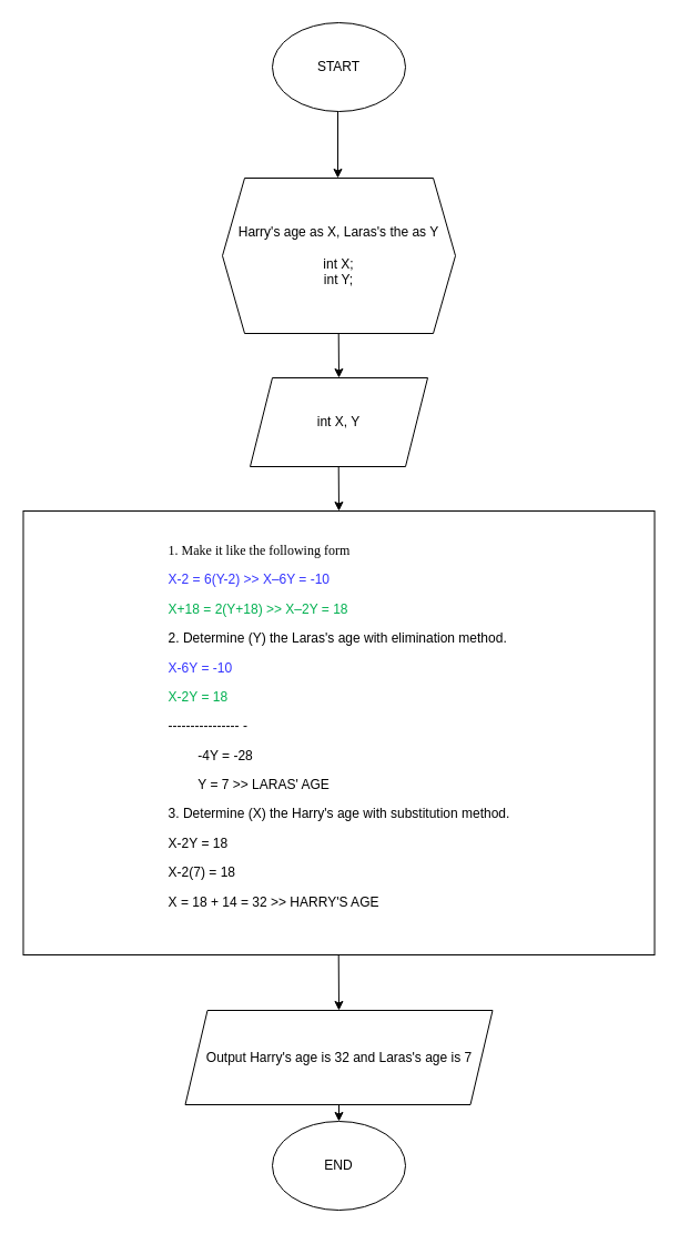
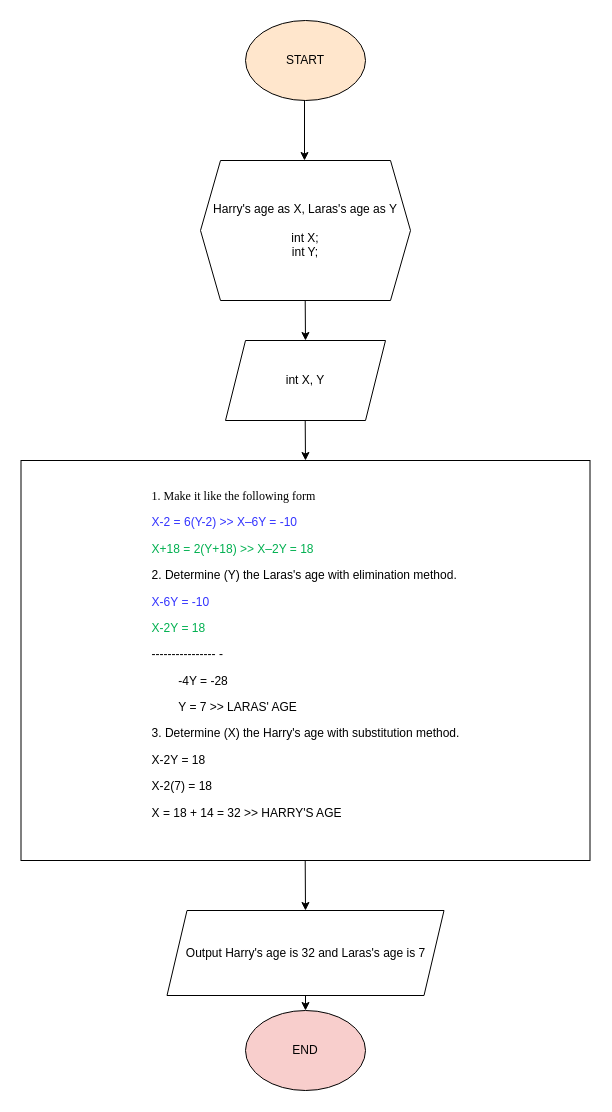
- <mxCell id="2" value="START" style="ellipse;whiteSpace=wrap;html=1;align=center;" vertex="1" parent="1"><mxGeometry x="245" y="20" width="120" height="80" as="geometry" /></mxCell>
+ <mxCell id="2" value="START" style="ellipse;whiteSpace=wrap;html=1;align=center;fillColor=#ffe6cc;" vertex="1" parent="1"><mxGeometry x="245" y="20" width="120" height="80" as="geometry" /></mxCell>
- <mxCell id="3" value="Harry's age as X, Laras's the as Y&lt;br&gt;&lt;br&gt;int X;&lt;br&gt;int Y;" style="shape=hexagon;perimeter=hexagonPerimeter2;whiteSpace=wrap;html=1;fixedSize=1;" vertex="1" parent="1"><mxGeometry x="200" y="160" width="210" height="140" as="geometry" /></mxCell>
+ <mxCell id="3" value="Harry's age as X, Laras's age as Y&lt;br&gt;&lt;br&gt;int X;&lt;br&gt;int Y;" style="shape=hexagon;perimeter=hexagonPerimeter2;whiteSpace=wrap;html=1;fixedSize=1;" vertex="1" parent="1"><mxGeometry x="200" y="160" width="210" height="140" as="geometry" /></mxCell>
- <mxCell id="7" value="END" style="ellipse;whiteSpace=wrap;html=1;" vertex="1" parent="1"><mxGeometry x="245" y="1010" width="120" height="80" as="geometry" /></mxCell>
+ <mxCell id="7" value="END" style="ellipse;whiteSpace=wrap;html=1;fillColor=#f8cecc;" vertex="1" parent="1"><mxGeometry x="245" y="1010" width="120" height="80" as="geometry" /></mxCell>
